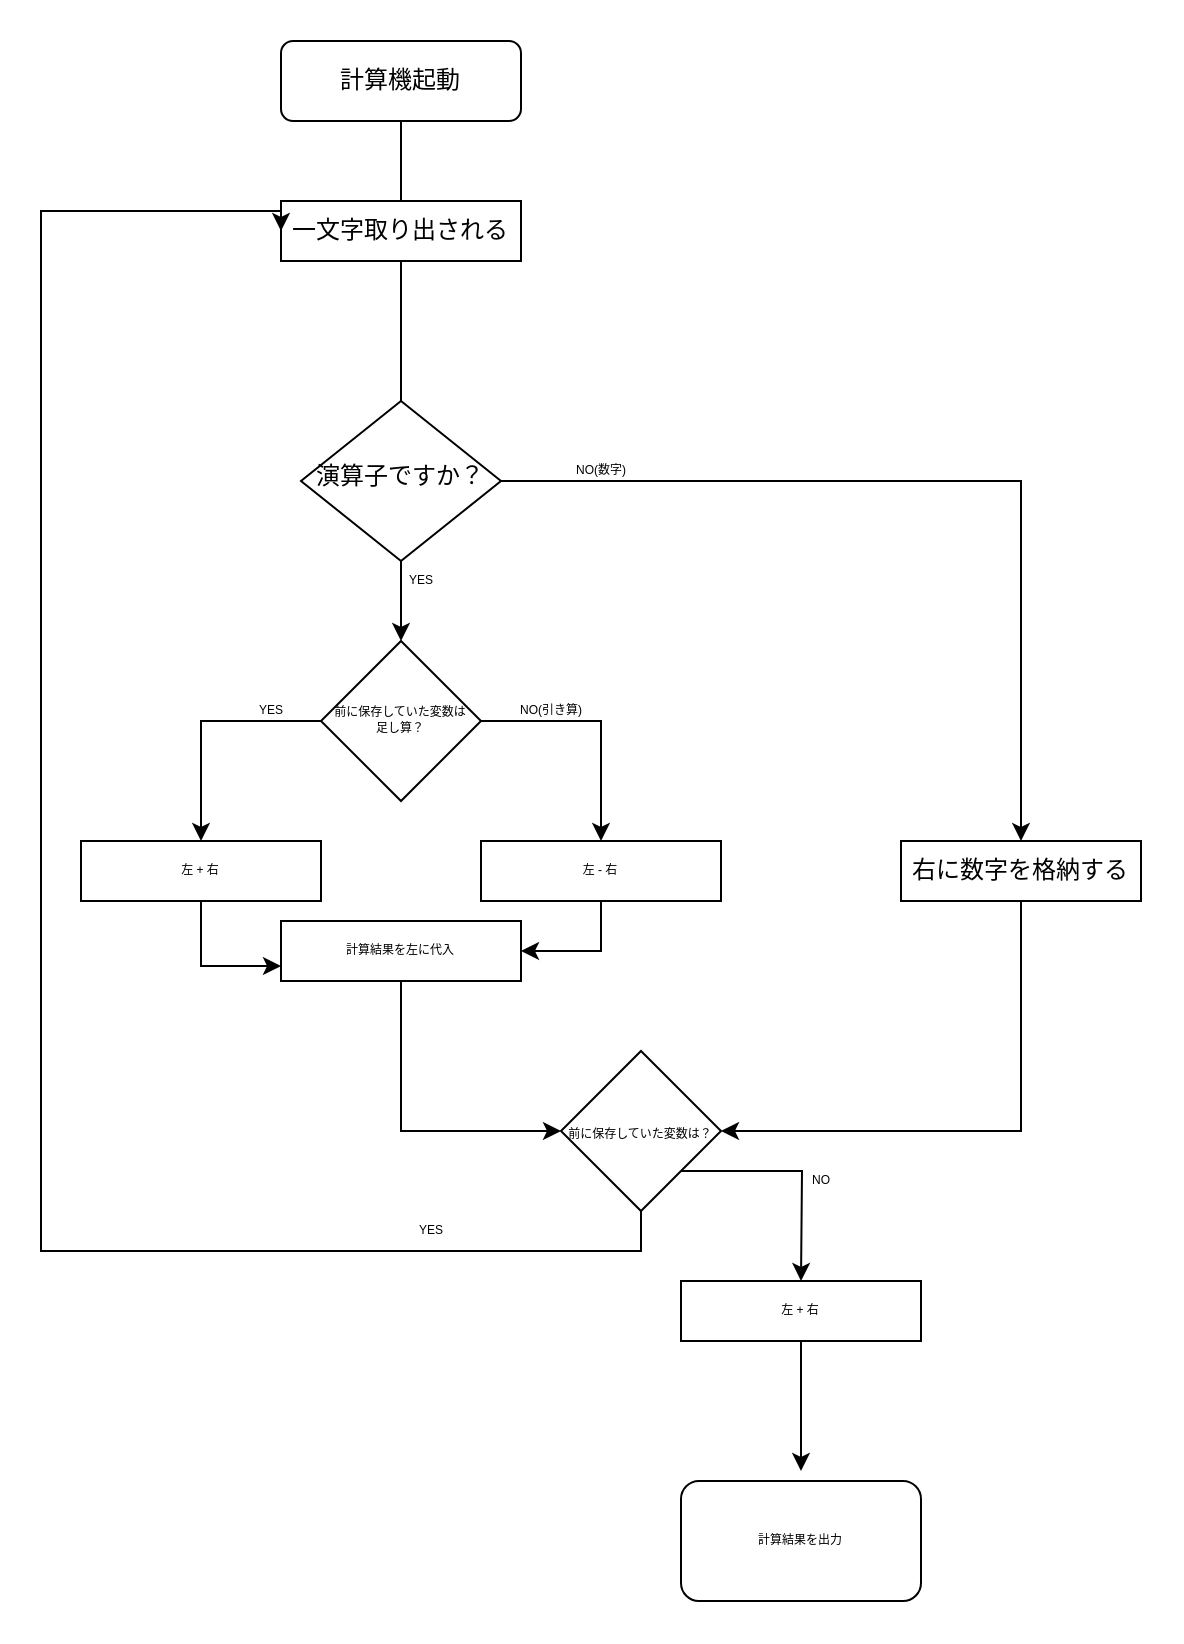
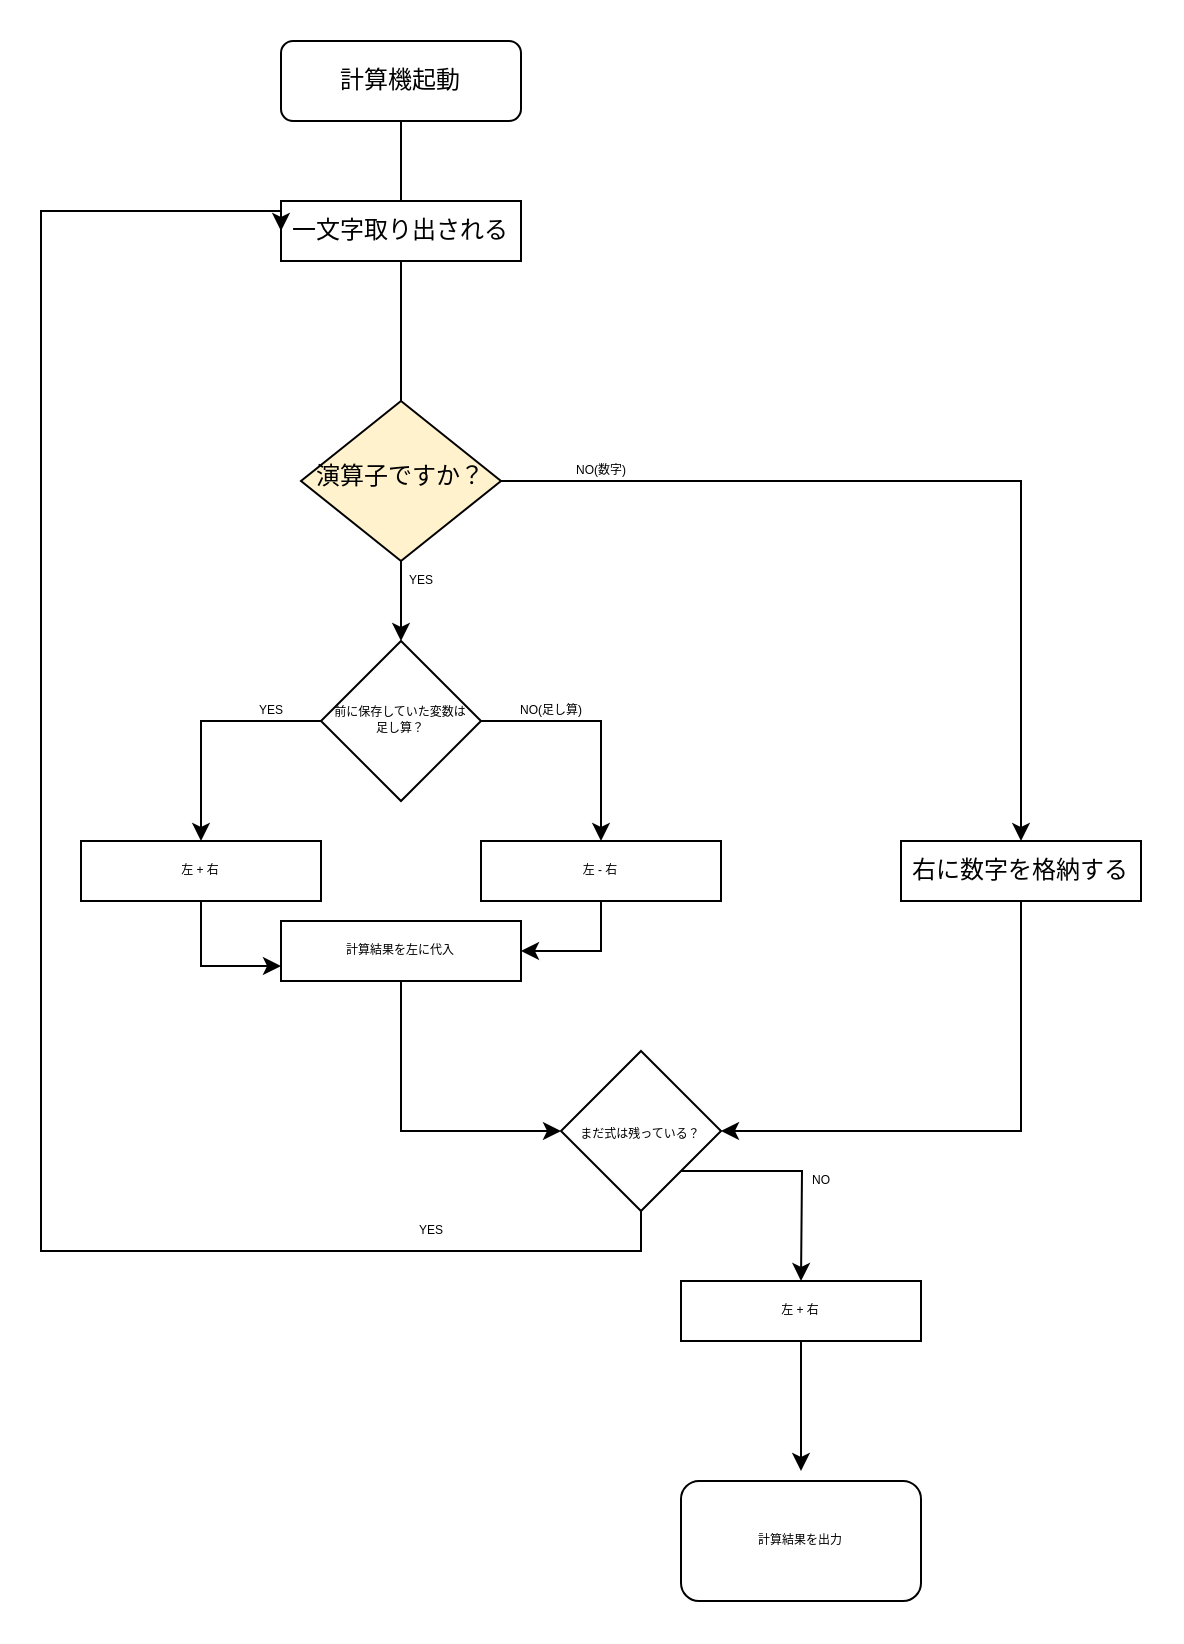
- <mxCell id="6" value="演算子ですか？" style="rhombus;whiteSpace=wrap;html=1;shadow=0;fontFamily=Helvetica;fontSize=12;align=center;strokeWidth=1;spacing=6;spacingTop=-4;" parent="1" vertex="1"><mxGeometry x="150" y="200" width="100" height="80" as="geometry" /></mxCell>
+ <mxCell id="6" value="演算子ですか？" style="rhombus;whiteSpace=wrap;html=1;shadow=0;fontFamily=Helvetica;fontSize=12;align=center;strokeWidth=1;spacing=6;spacingTop=-4;fillColor=#fff2cc;" parent="1" vertex="1"><mxGeometry x="150" y="200" width="100" height="80" as="geometry" /></mxCell>
- <mxCell id="23" value="NO(引き算)" style="text;html=1;align=center;verticalAlign=middle;resizable=0;points=[];autosize=1;strokeColor=none;fillColor=none;fontSize=6;" vertex="1" parent="1"><mxGeometry x="250" y="350" width="50" height="10" as="geometry" /></mxCell>
+ <mxCell id="23" value="NO(足し算)" style="text;html=1;align=center;verticalAlign=middle;resizable=0;points=[];autosize=1;strokeColor=none;fillColor=none;fontSize=6;" vertex="1" parent="1"><mxGeometry x="250" y="350" width="50" height="10" as="geometry" /></mxCell>
- <mxCell id="12" value="&lt;font style=&quot;font-size: 6px&quot;&gt;前に保存していた変数は？&lt;/font&gt;" style="rhombus;whiteSpace=wrap;html=1;" vertex="1" parent="1"><mxGeometry x="280" y="525" width="80" height="80" as="geometry" /></mxCell>
+ <mxCell id="12" value="&lt;font style=&quot;font-size: 6px&quot;&gt;まだ式は残っている？&lt;/font&gt;" style="rhombus;whiteSpace=wrap;html=1;" vertex="1" parent="1"><mxGeometry x="280" y="525" width="80" height="80" as="geometry" /></mxCell>
